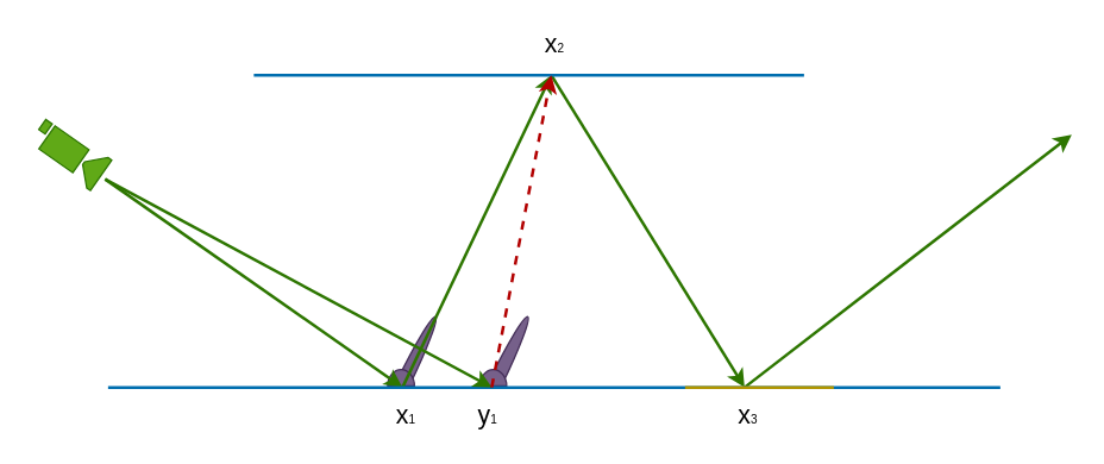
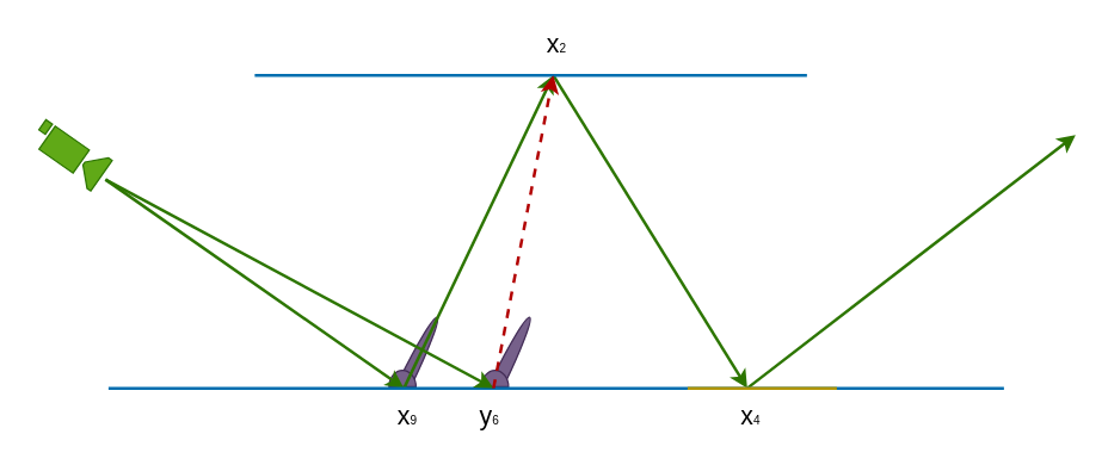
- <mxCell id="13" value="&lt;font style=&quot;&quot;&gt;&lt;font style=&quot;font-size: 17px;&quot;&gt;x&lt;/font&gt;&lt;font style=&quot;font-size: 8px;&quot;&gt;1&lt;/font&gt;&lt;/font&gt;" style="whiteSpace=wrap;html=1;fillColor=none;strokeColor=none;fontColor=light-dark(#000000,#9E9E9E);" parent="1" vertex="1"><mxGeometry x="250" y="270" width="45" height="20" as="geometry" /></mxCell>
+ <mxCell id="13" value="&lt;font style=&quot;&quot;&gt;&lt;font style=&quot;font-size: 17px;&quot;&gt;x&lt;/font&gt;&lt;font style=&quot;font-size: 8px;&quot;&gt;9&lt;/font&gt;&lt;/font&gt;" style="whiteSpace=wrap;html=1;fillColor=none;strokeColor=none;fontColor=light-dark(#000000,#9E9E9E);" parent="1" vertex="1"><mxGeometry x="250" y="270" width="45" height="20" as="geometry" /></mxCell>
- <mxCell id="18" value="&lt;font style=&quot;&quot;&gt;&lt;font style=&quot;font-size: 17px;&quot;&gt;y&lt;/font&gt;&lt;font style=&quot;font-size: 8px;&quot;&gt;1&lt;/font&gt;&lt;/font&gt;" style="whiteSpace=wrap;html=1;fillColor=none;strokeColor=none;fontColor=light-dark(#000000,#9E9E9E);" parent="1" vertex="1"><mxGeometry x="305" y="270" width="45" height="20" as="geometry" /></mxCell>
+ <mxCell id="18" value="&lt;font style=&quot;&quot;&gt;&lt;font style=&quot;font-size: 17px;&quot;&gt;y&lt;/font&gt;&lt;font style=&quot;font-size: 8px;&quot;&gt;6&lt;/font&gt;&lt;/font&gt;" style="whiteSpace=wrap;html=1;fillColor=none;strokeColor=none;fontColor=light-dark(#000000,#9E9E9E);" parent="1" vertex="1"><mxGeometry x="305" y="270" width="45" height="20" as="geometry" /></mxCell>
- <mxCell id="14" value="&lt;font style=&quot;&quot;&gt;&lt;font style=&quot;font-size: 17px;&quot;&gt;x&lt;/font&gt;&lt;font style=&quot;font-size: 8px;&quot;&gt;3&lt;/font&gt;&lt;/font&gt;" style="whiteSpace=wrap;html=1;fillColor=none;strokeColor=none;fontColor=light-dark(#000000,#9E9E9E);" parent="1" vertex="1"><mxGeometry x="480" y="270" width="45" height="20" as="geometry" /></mxCell>
+ <mxCell id="14" value="&lt;font style=&quot;&quot;&gt;&lt;font style=&quot;font-size: 17px;&quot;&gt;x&lt;/font&gt;&lt;font style=&quot;font-size: 8px;&quot;&gt;4&lt;/font&gt;&lt;/font&gt;" style="whiteSpace=wrap;html=1;fillColor=none;strokeColor=none;fontColor=light-dark(#000000,#9E9E9E);" parent="1" vertex="1"><mxGeometry x="480" y="270" width="45" height="20" as="geometry" /></mxCell>
